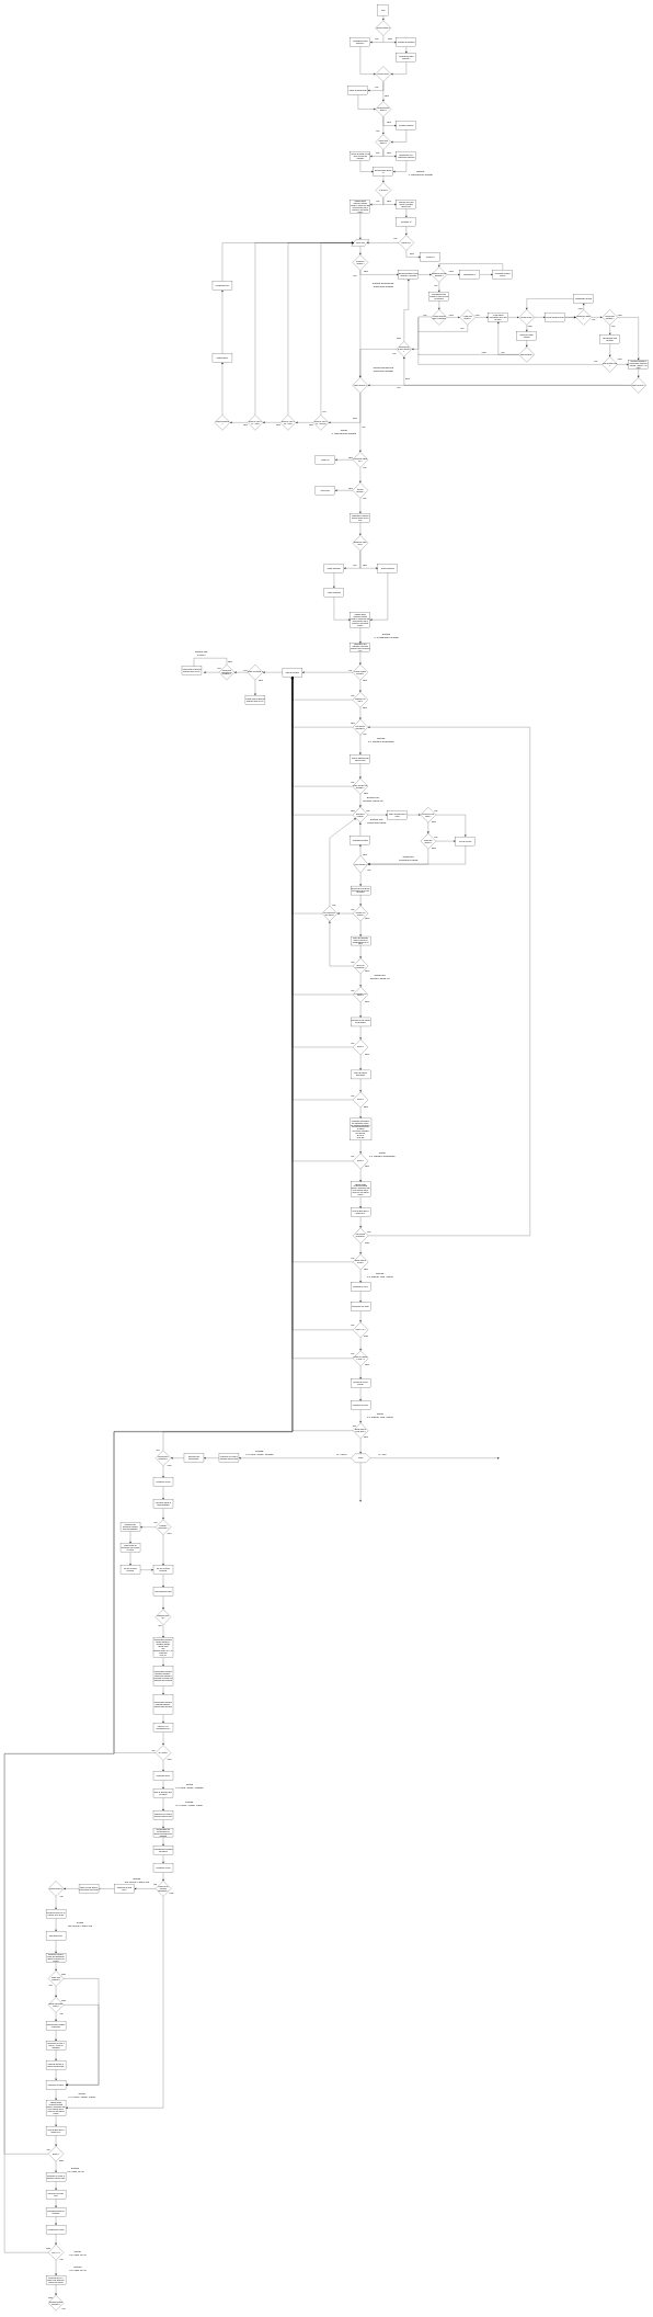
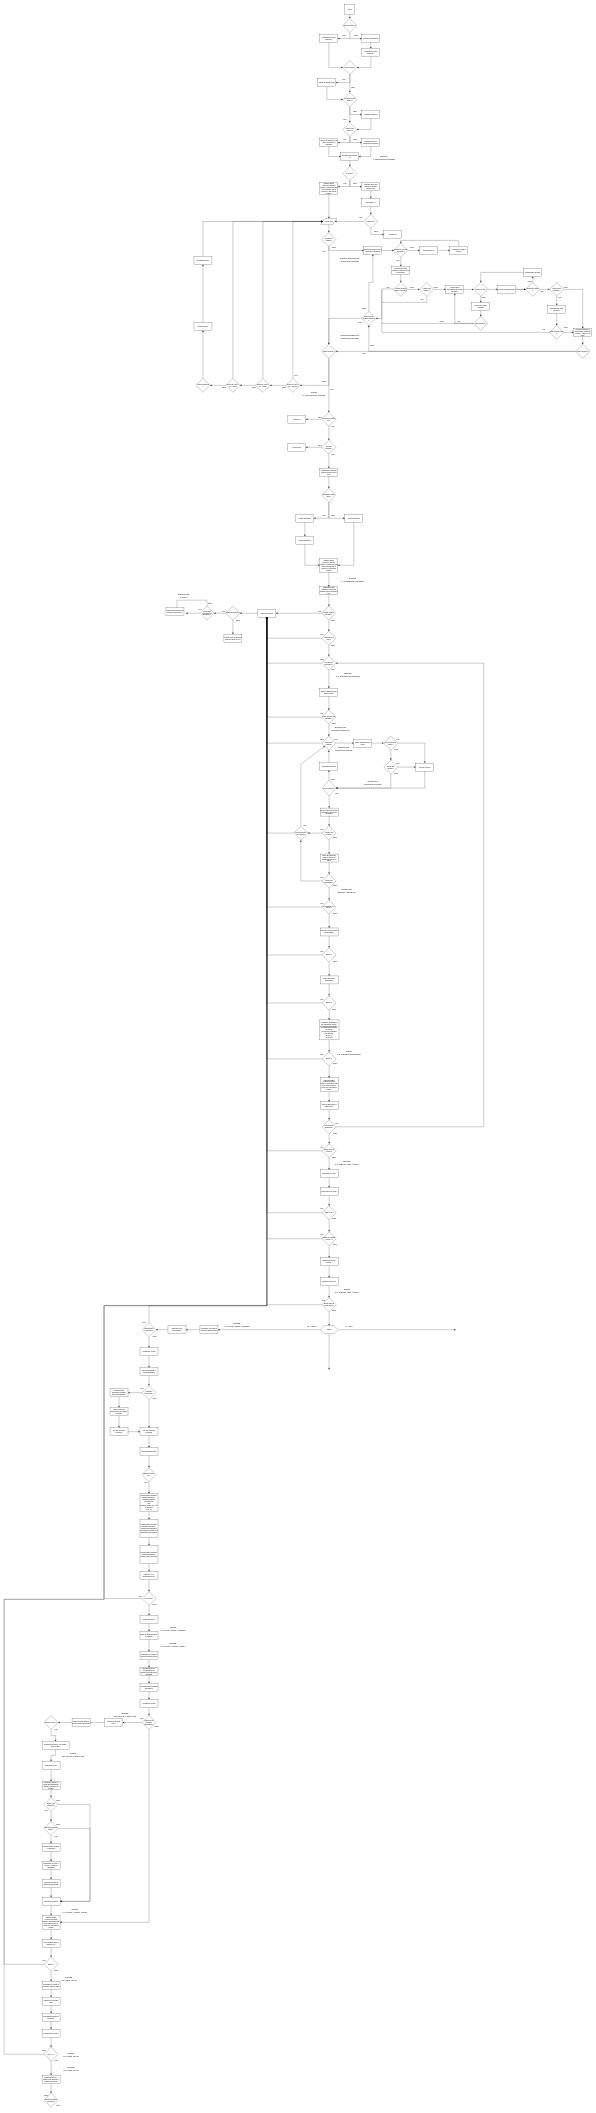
- <mxCell id="427" value="Recherche lettre clé, ID compte, IBAN et BIC" style="rounded=0;whiteSpace=wrap;html=1;fontSize=8;" vertex="1" parent="1"><mxGeometry x="210" y="8710" width="90" height="40" as="geometry" /></mxCell>
+ <mxCell id="427" value="Recherche lettre clé, ID compte, IBAN et BIC" style="rounded=0;whiteSpace=wrap;html=1;fontSize=8;" vertex="1" parent="1"><mxGeometry x="210" y="8710" width="135" height="40" as="geometry" /></mxCell>
